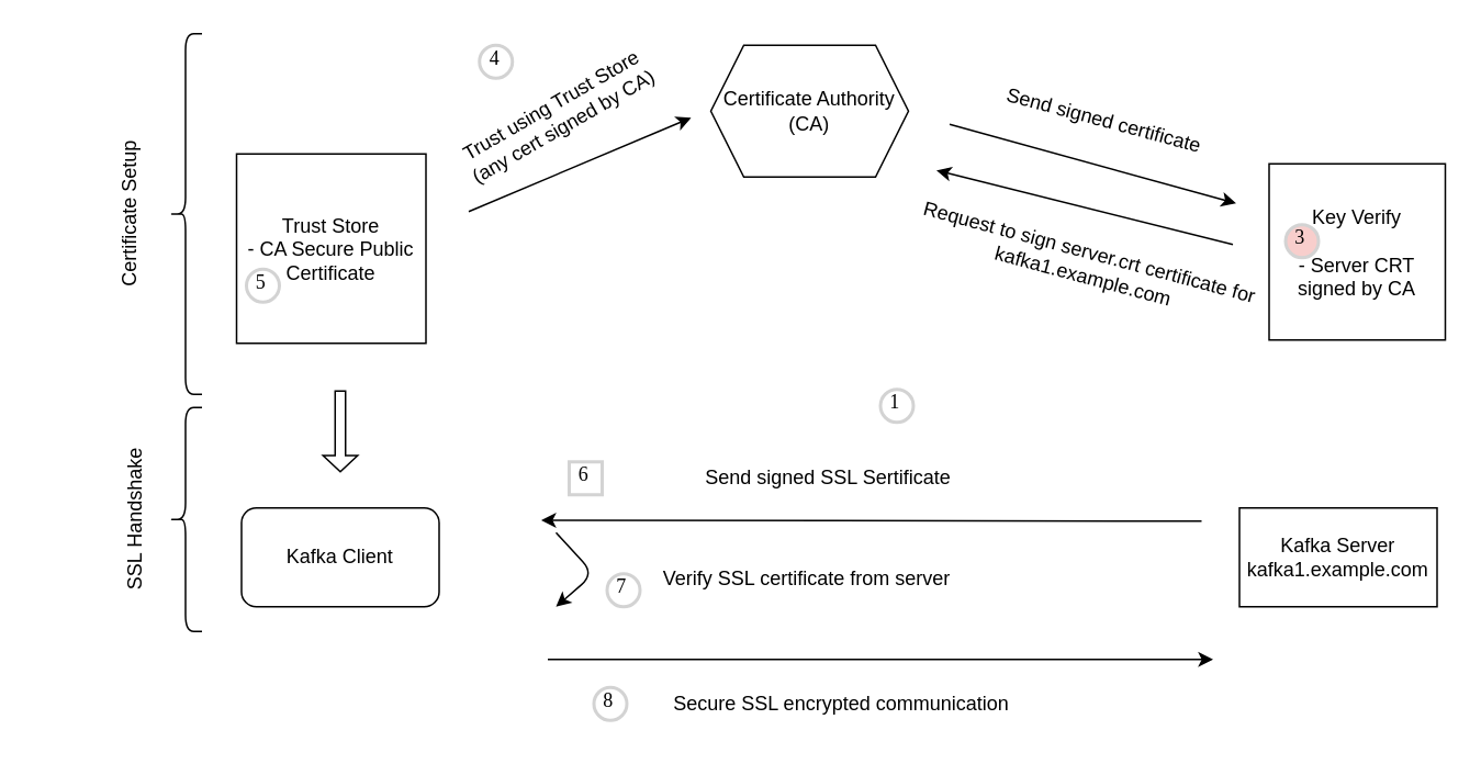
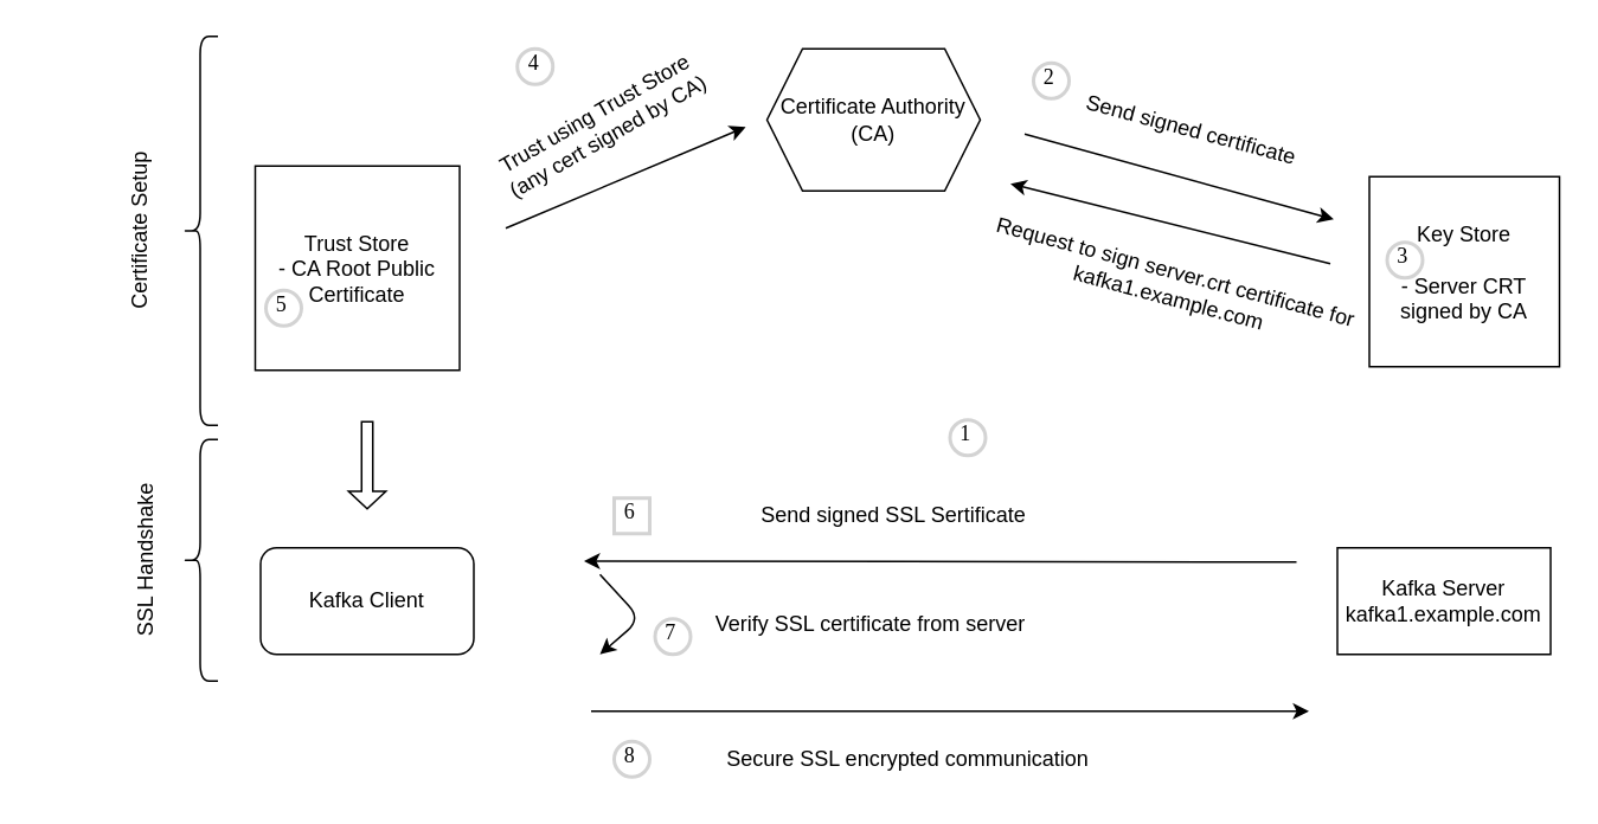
+ <mxCell id="11" value="2" style="ellipse;whiteSpace=wrap;html=1;aspect=fixed;strokeWidth=2;fontFamily=Tahoma;spacingBottom=4;spacingRight=2;strokeColor=#d3d3d3;" vertex="1" parent="1"><mxGeometry x="581" y="35" width="20" height="20" as="geometry" /></mxCell>
- <mxCell id="12" value="3" style="ellipse;whiteSpace=wrap;html=1;aspect=fixed;strokeWidth=2;fontFamily=Tahoma;spacingBottom=4;spacingRight=2;strokeColor=#d3d3d3;fillColor=#f8cecc;" vertex="1" parent="1"><mxGeometry x="780" y="136" width="20" height="20" as="geometry" /></mxCell>
+ <mxCell id="12" value="3" style="ellipse;whiteSpace=wrap;html=1;aspect=fixed;strokeWidth=2;fontFamily=Tahoma;spacingBottom=4;spacingRight=2;strokeColor=#d3d3d3;" vertex="1" parent="1"><mxGeometry x="780" y="136" width="20" height="20" as="geometry" /></mxCell>
- <mxCell id="13" value="Trust Store&lt;br&gt;- CA Secure Public Certificate" style="whiteSpace=wrap;html=1;aspect=fixed;" vertex="1" parent="1"><mxGeometry x="143" y="93" width="115" height="115" as="geometry" /></mxCell>
+ <mxCell id="13" value="Trust Store&lt;br&gt;- CA Root Public Certificate" style="whiteSpace=wrap;html=1;aspect=fixed;" vertex="1" parent="1"><mxGeometry x="143" y="93" width="115" height="115" as="geometry" /></mxCell>
- <mxCell id="3" value="Key Verify&lt;br&gt;&lt;br&gt;- Server CRT signed by CA" style="whiteSpace=wrap;html=1;aspect=fixed;" vertex="1" parent="1"><mxGeometry x="770" y="99" width="107" height="107" as="geometry" /></mxCell>
+ <mxCell id="3" value="Key Store&lt;br&gt;&lt;br&gt;- Server CRT signed by CA" style="whiteSpace=wrap;html=1;aspect=fixed;" vertex="1" parent="1"><mxGeometry x="770" y="99" width="107" height="107" as="geometry" /></mxCell>
- <mxCell id="31" value="8" style="ellipse;whiteSpace=wrap;html=1;aspect=fixed;strokeWidth=2;fontFamily=Tahoma;spacingBottom=4;spacingRight=2;strokeColor=#d3d3d3;" vertex="1" parent="1"><mxGeometry x="360" y="417" width="20" height="20" as="geometry" /></mxCell>
+ <mxCell id="31" value="8" style="ellipse;whiteSpace=wrap;html=1;aspect=fixed;strokeWidth=2;fontFamily=Tahoma;spacingBottom=4;spacingRight=2;strokeColor=#d3d3d3;" vertex="1" parent="1"><mxGeometry x="345" y="417" width="20" height="20" as="geometry" /></mxCell>
